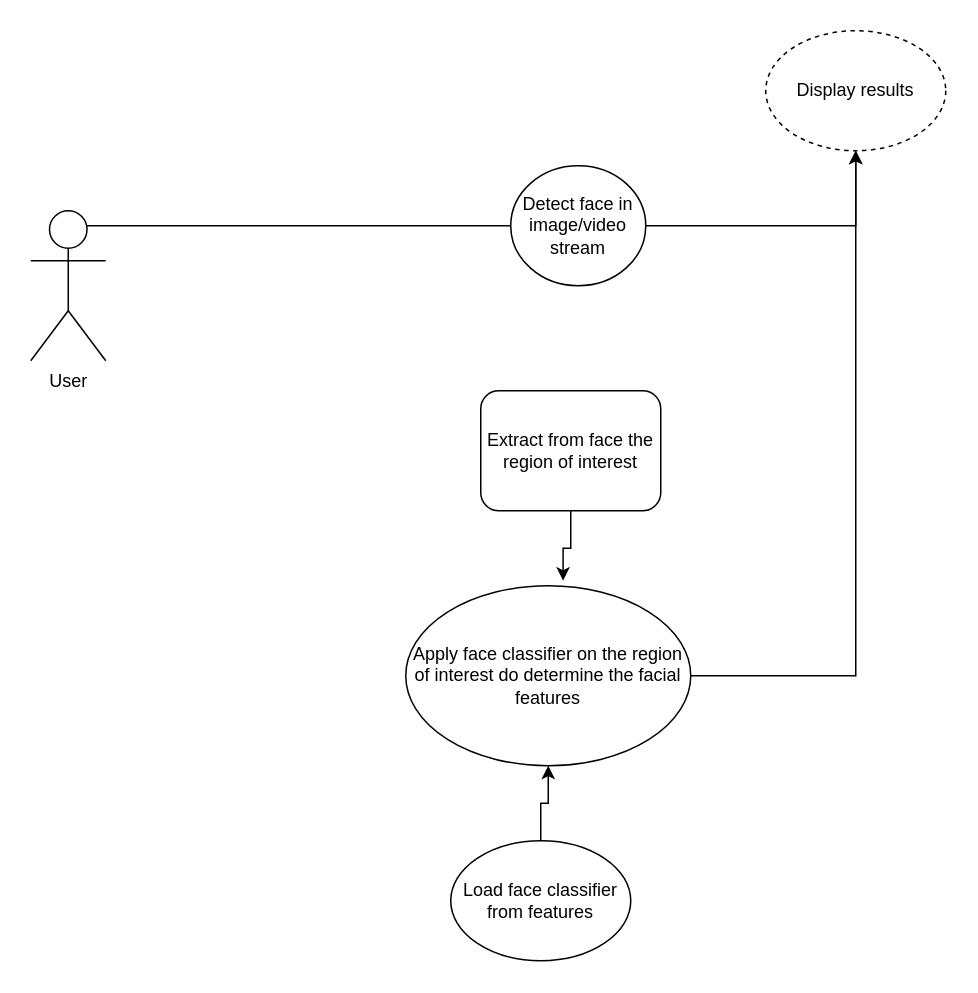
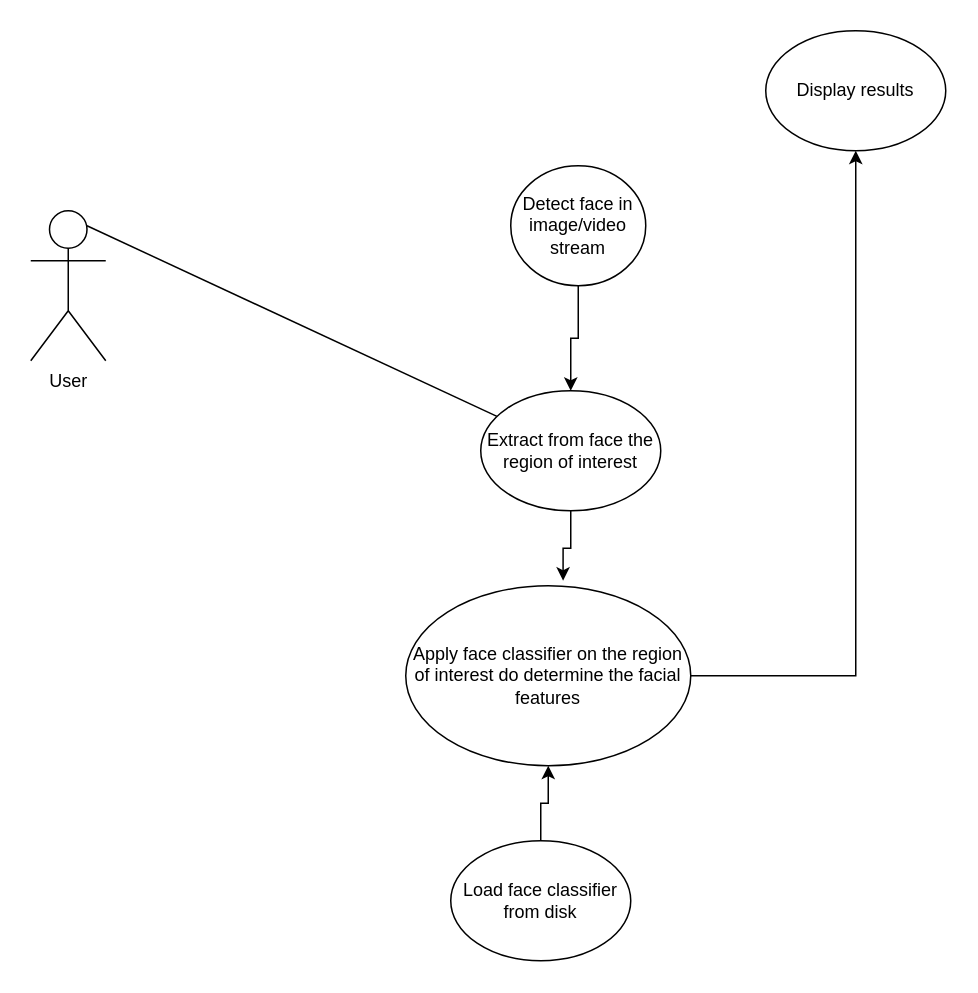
- <mxCell id="2" value="Display results" style="ellipse;whiteSpace=wrap;html=1;dashed=1;" vertex="1" parent="1"><mxGeometry x="510" y="20" width="120" height="80" as="geometry" /></mxCell>
+ <mxCell id="2" value="Display results" style="ellipse;whiteSpace=wrap;html=1;" vertex="1" parent="1"><mxGeometry x="510" y="20" width="120" height="80" as="geometry" /></mxCell>
- <mxCell id="8" value="" style="endArrow=none;html=1;rounded=0;exitX=0.75;exitY=0.1;exitDx=0;exitDy=0;exitPerimeter=0;entryX=0;entryY=0.5;entryDx=0;entryDy=0;" edge="1" parent="1" source="3" target="7"><mxGeometry width="50" height="50" relative="1" as="geometry"><mxPoint x="70" y="140" as="sourcePoint" /><mxPoint x="310" y="110" as="targetPoint" /></mxGeometry></mxCell>
+ <mxCell id="8" value="" style="endArrow=none;html=1;rounded=0;exitX=0.75;exitY=0.1;exitDx=0;exitDy=0;exitPerimeter=0;" edge="1" parent="1" source="3" target="9"><mxGeometry width="50" height="50" relative="1" as="geometry"><mxPoint x="70" y="140" as="sourcePoint" /><mxPoint x="310" y="110" as="targetPoint" /></mxGeometry></mxCell>
- <mxCell id="6" style="edgeStyle=orthogonalEdgeStyle;rounded=0;orthogonalLoop=1;jettySize=auto;html=1;" edge="1" parent="1" source="7" target="2"><mxGeometry relative="1" as="geometry" /></mxCell>
+ <mxCell id="6" style="edgeStyle=orthogonalEdgeStyle;rounded=0;orthogonalLoop=1;jettySize=auto;html=1;entryX=0.5;entryY=0;entryDx=0;entryDy=0;" edge="1" parent="1" source="7" target="9"><mxGeometry relative="1" as="geometry" /></mxCell>
- <mxCell id="9" value="Extract from face the region of interest" style="whiteSpace=wrap;html=1;rounded=1;" vertex="1" parent="1"><mxGeometry x="320" y="260" width="120" height="80" as="geometry" /></mxCell>
+ <mxCell id="9" value="Extract from face the region of interest" style="ellipse;whiteSpace=wrap;html=1;" vertex="1" parent="1"><mxGeometry x="320" y="260" width="120" height="80" as="geometry" /></mxCell>
- <mxCell id="5" value="Load face classifier from features" style="ellipse;whiteSpace=wrap;html=1;" vertex="1" parent="1"><mxGeometry x="300" y="560" width="120" height="80" as="geometry" /></mxCell>
+ <mxCell id="5" value="Load face classifier from disk" style="ellipse;whiteSpace=wrap;html=1;" vertex="1" parent="1"><mxGeometry x="300" y="560" width="120" height="80" as="geometry" /></mxCell>
